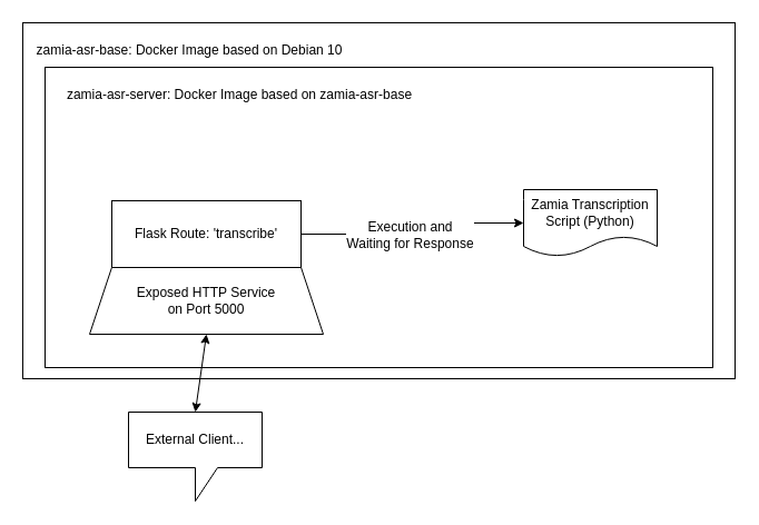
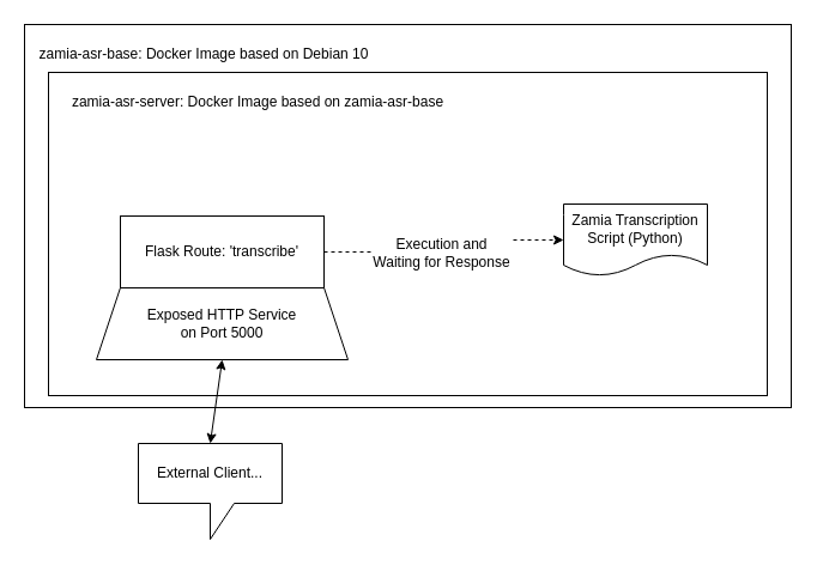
- <mxCell id="6" style="edgeStyle=orthogonalEdgeStyle;rounded=0;orthogonalLoop=1;jettySize=auto;html=1;exitX=1;exitY=0.5;exitDx=0;exitDy=0;entryX=0;entryY=0.5;entryDx=0;entryDy=0;startArrow=none;startFill=0;" edge="1" parent="1" source="8" target="9"><mxGeometry relative="1" as="geometry" /></mxCell>
+ <mxCell id="6" style="edgeStyle=orthogonalEdgeStyle;rounded=0;orthogonalLoop=1;jettySize=auto;html=1;exitX=1;exitY=0.5;exitDx=0;exitDy=0;entryX=0;entryY=0.5;entryDx=0;entryDy=0;startArrow=none;startFill=0;dashed=1;" edge="1" parent="1" source="8" target="9"><mxGeometry relative="1" as="geometry" /></mxCell>
